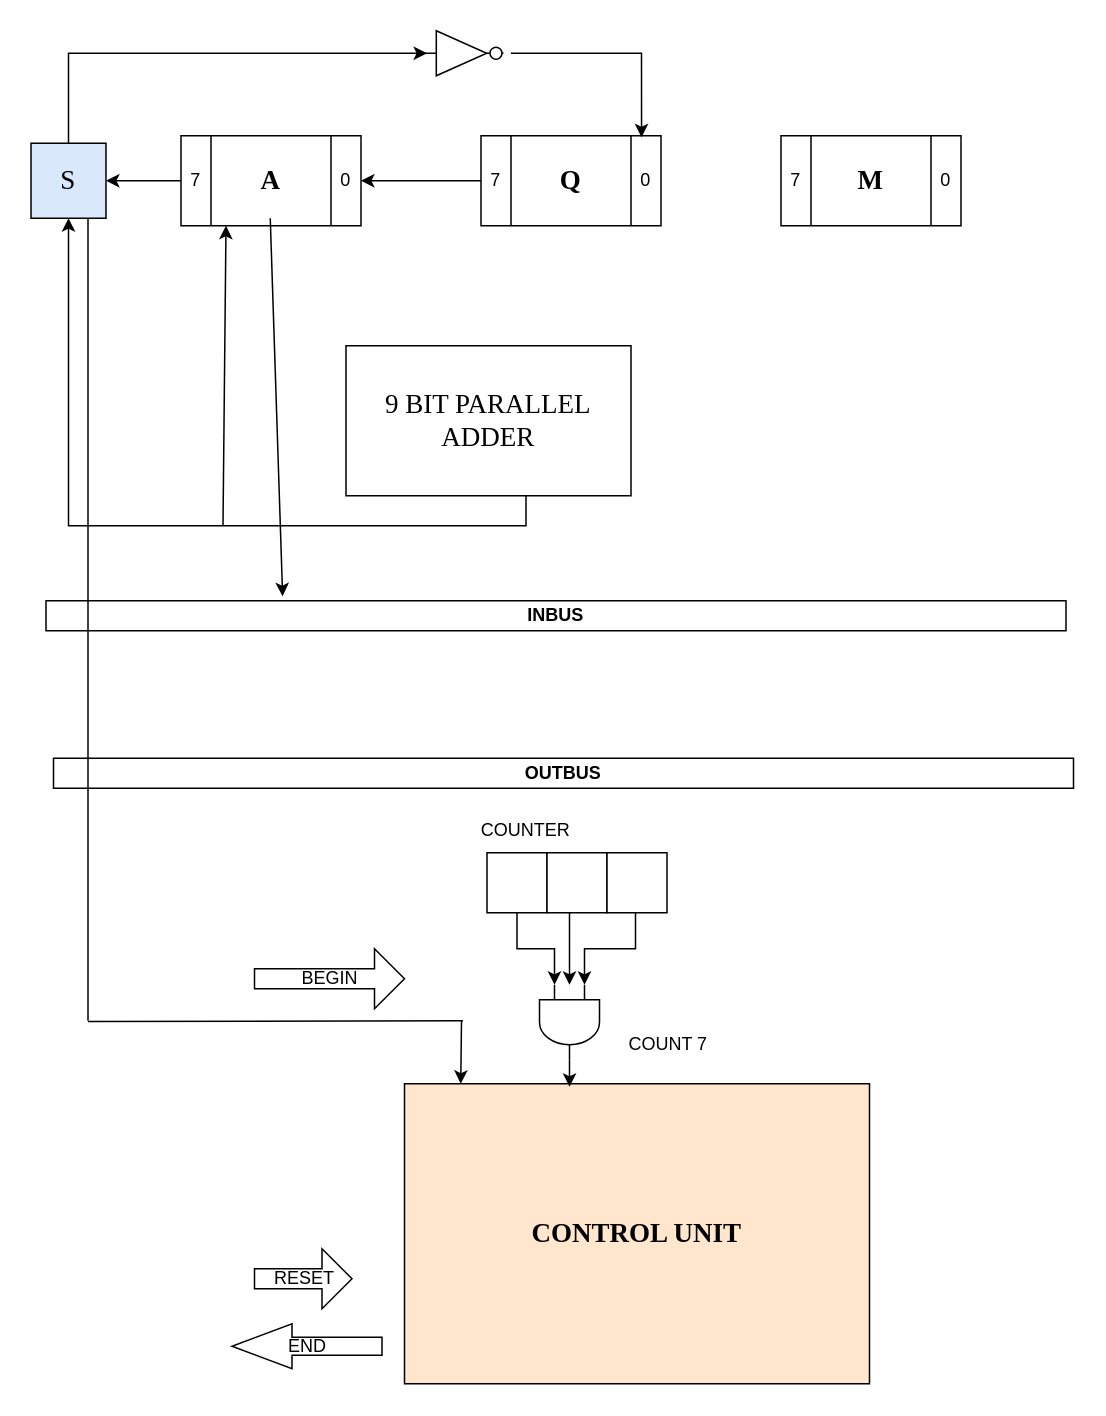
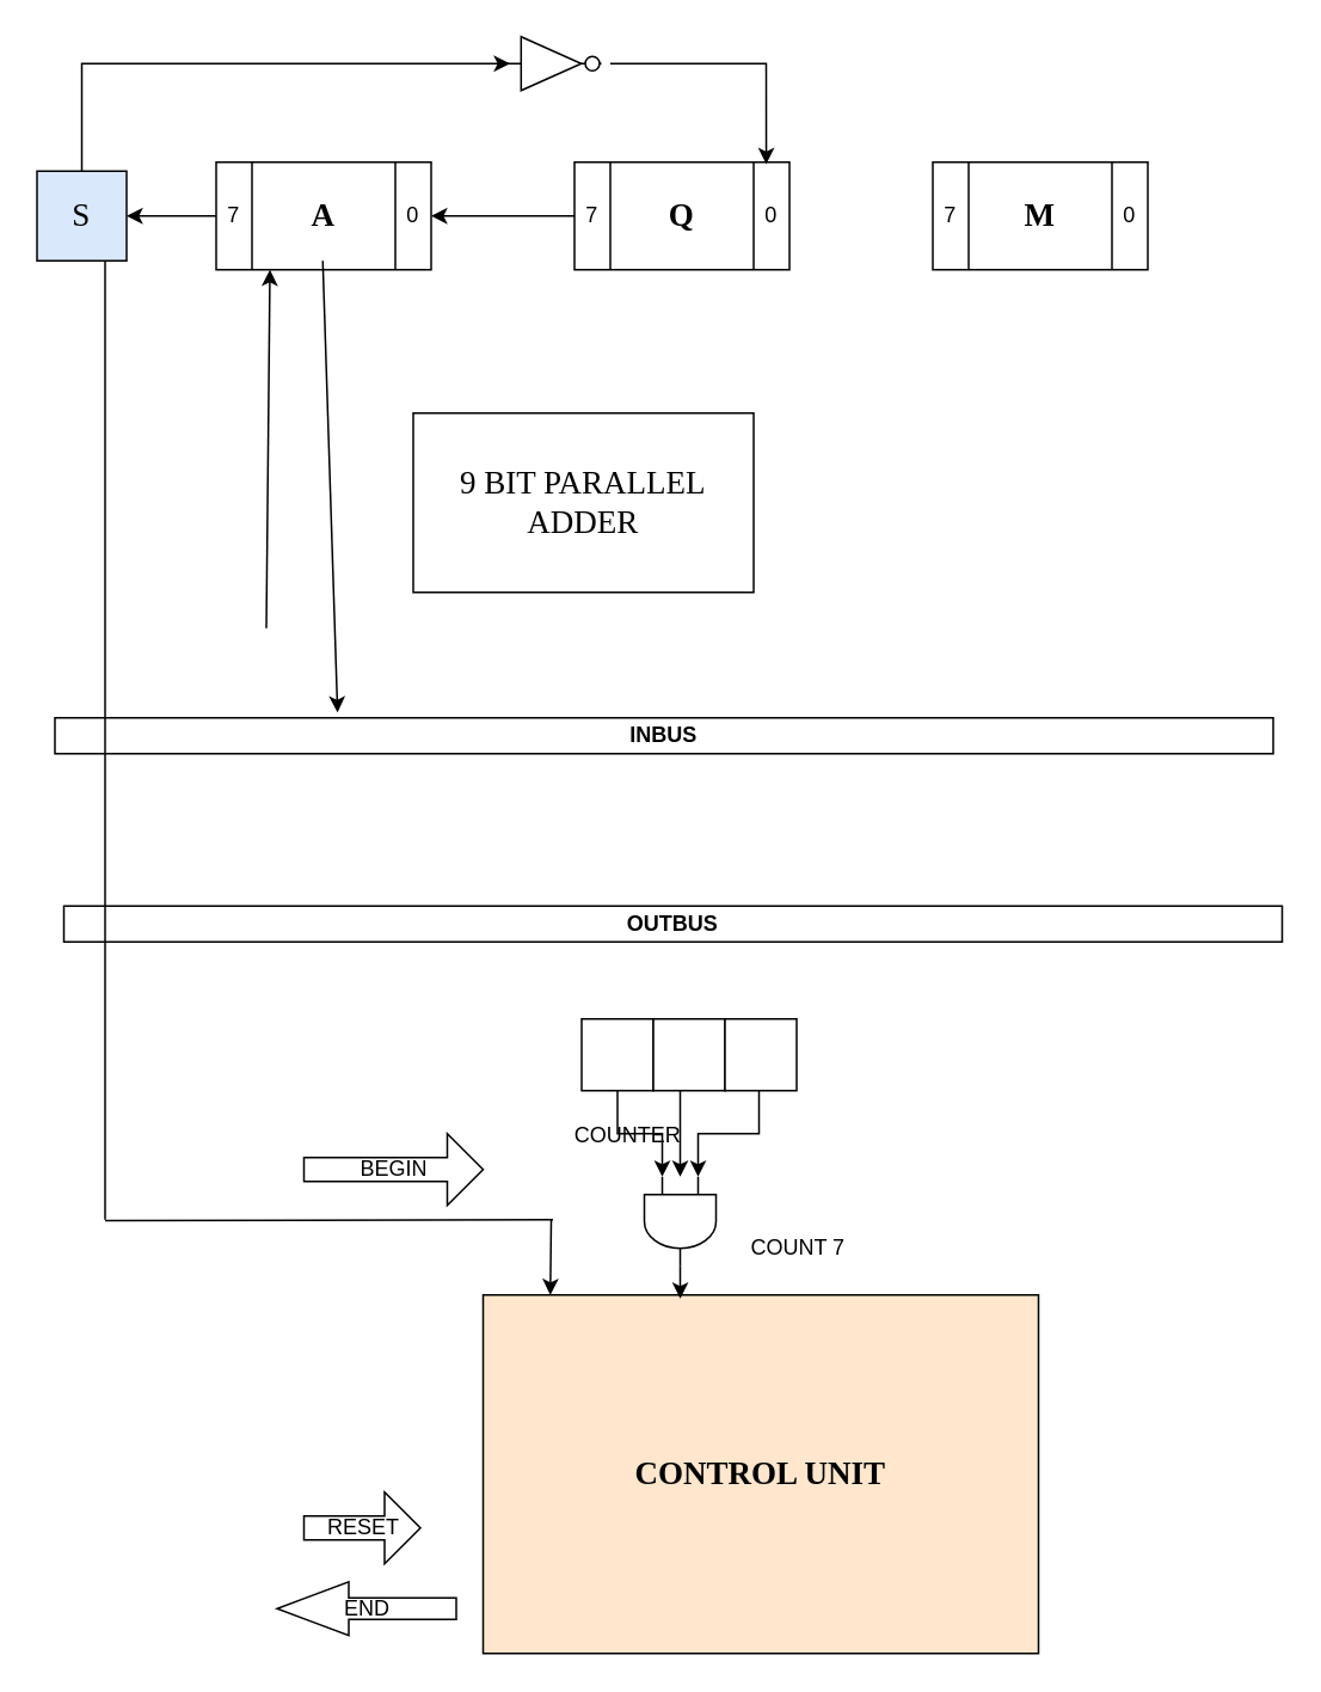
- <mxCell id="34" style="edgeStyle=orthogonalEdgeStyle;rounded=0;orthogonalLoop=1;jettySize=auto;html=1;entryX=0.5;entryY=1;entryDx=0;entryDy=0;" edge="1" parent="1" source="35" target="30"><mxGeometry relative="1" as="geometry"><Array as="points"><mxPoint x="350" y="350" /><mxPoint x="45" y="350" /></Array></mxGeometry></mxCell>
- <mxCell id="24" value="COUNTER" style="text;html=1;strokeColor=none;fillColor=none;align=center;verticalAlign=middle;whiteSpace=wrap;rounded=0;" vertex="1" parent="1"><mxGeometry x="320" y="538" width="60" height="30" as="geometry" /></mxCell>
+ <mxCell id="24" value="COUNTER" style="text;html=1;strokeColor=none;fillColor=none;align=center;verticalAlign=middle;whiteSpace=wrap;rounded=0;" vertex="1" parent="1"><mxGeometry x="320" y="618" width="60" height="30" as="geometry" /></mxCell>
